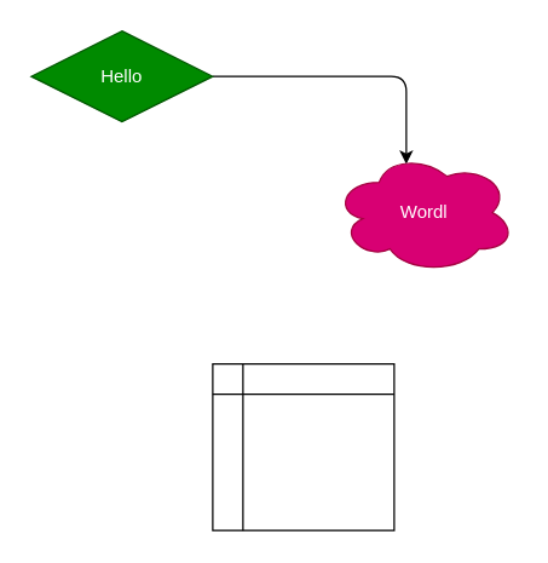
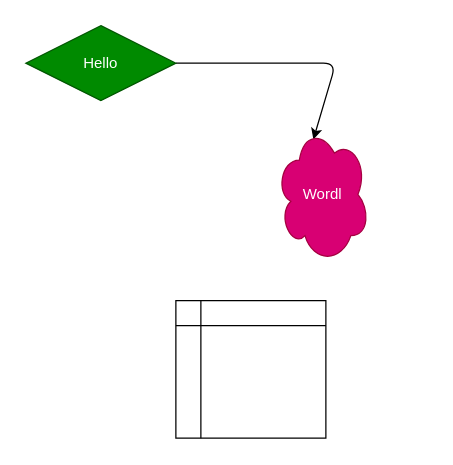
- <mxCell id="4" value="Wordl" style="ellipse;shape=cloud;whiteSpace=wrap;html=1;fillColor=#d80073;fontColor=#ffffff;strokeColor=#A50040;" vertex="1" parent="1"><mxGeometry x="220" y="100" width="120" height="80" as="geometry" /></mxCell>
+ <mxCell id="4" value="Wordl" style="ellipse;shape=cloud;whiteSpace=wrap;html=1;fillColor=#d80073;fontColor=#ffffff;strokeColor=#A50040;" vertex="1" parent="1"><mxGeometry x="220" y="100" width="75" height="110" as="geometry" /></mxCell>
